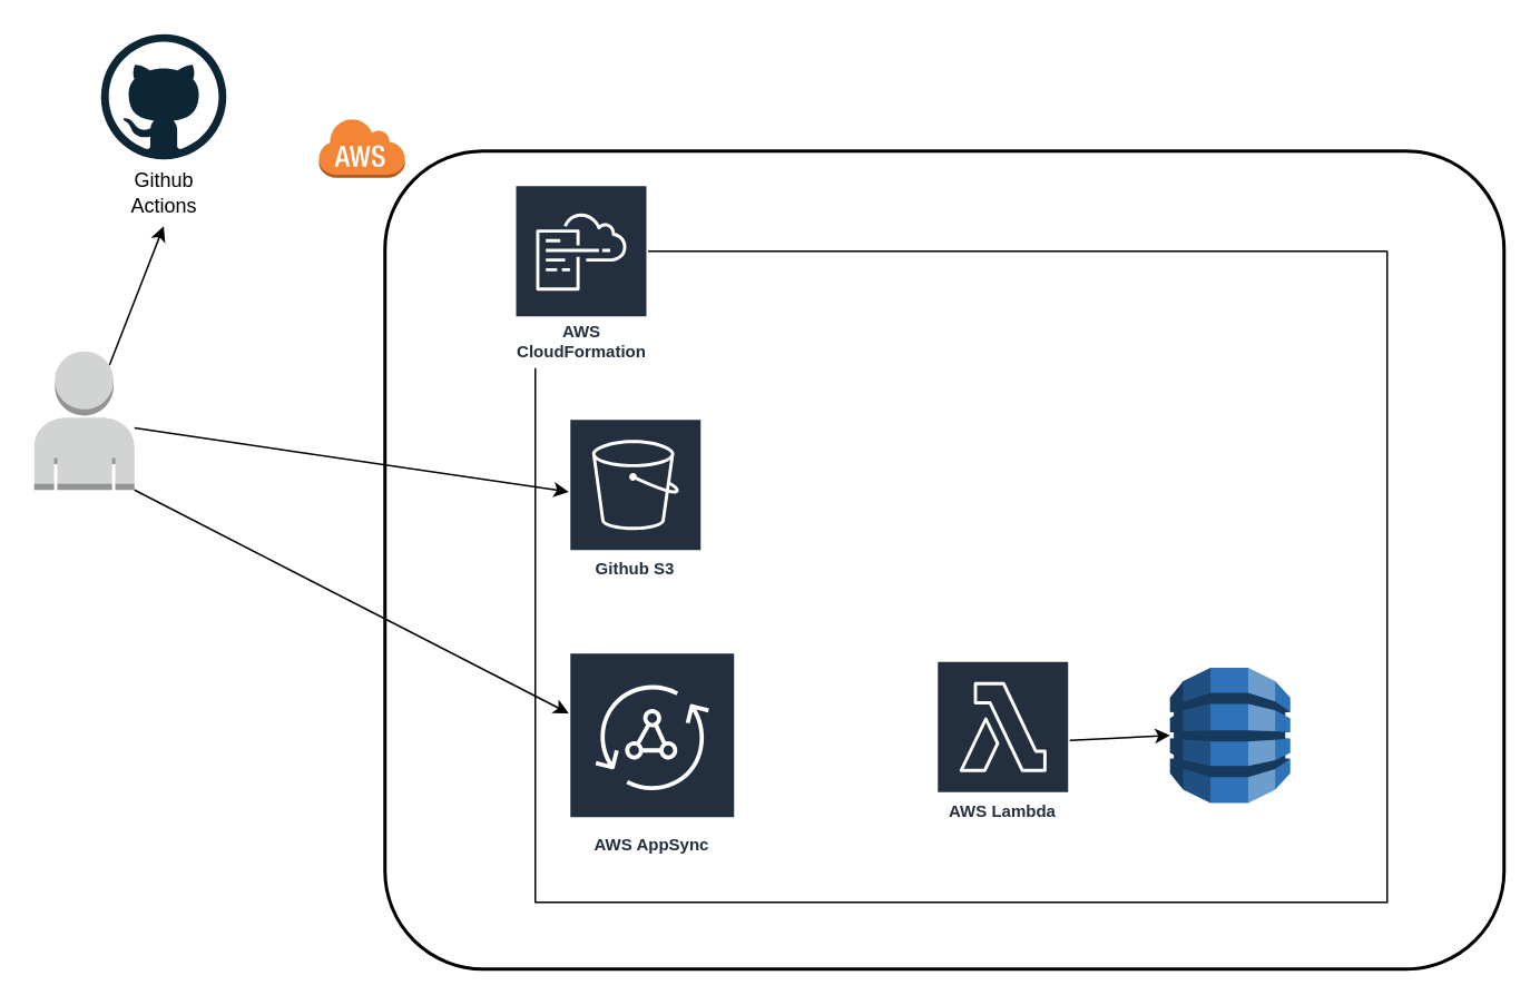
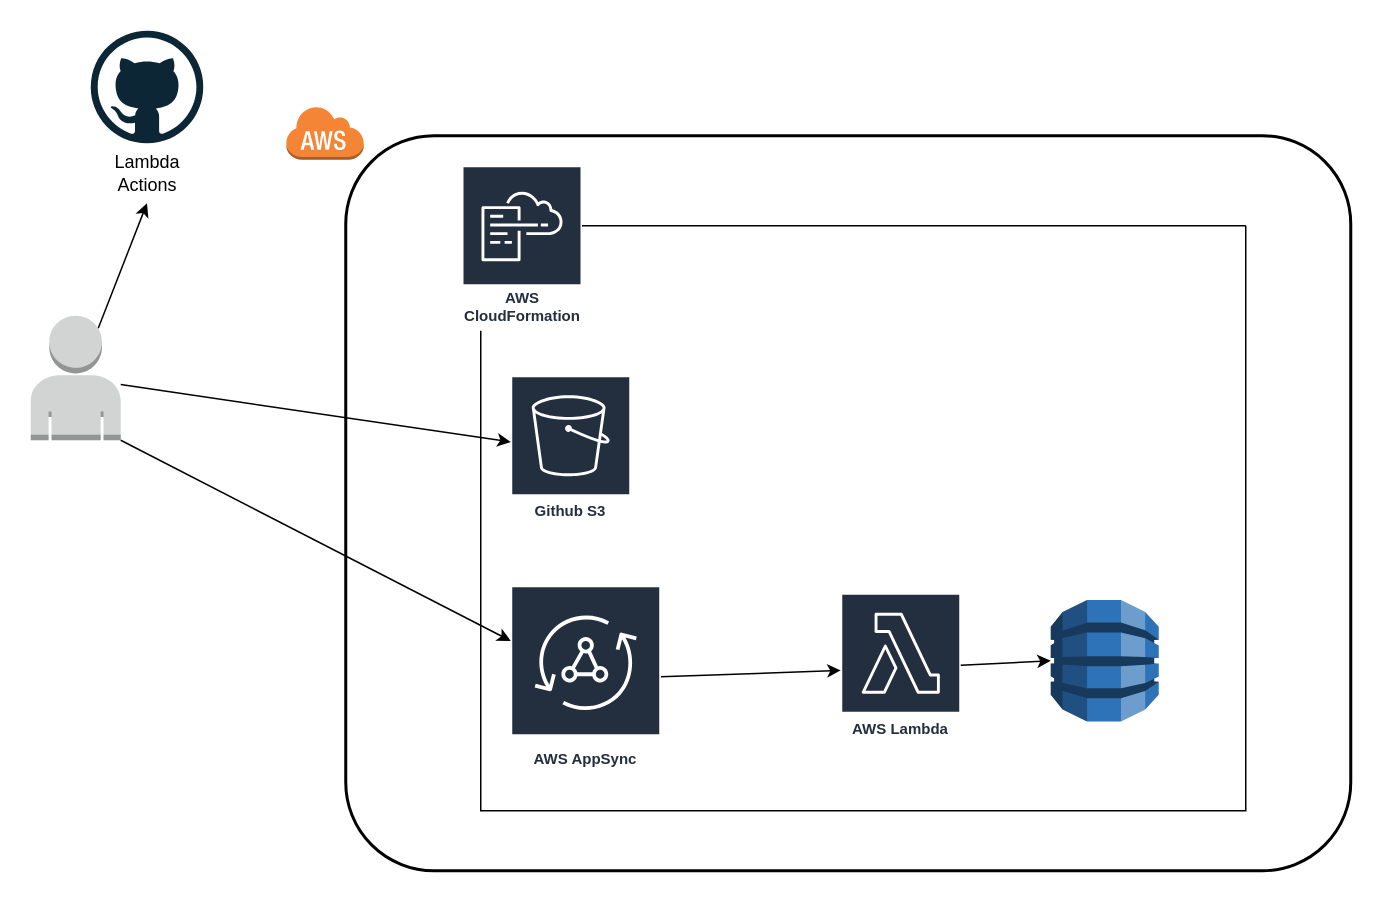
- <mxCell id="6" value="Github Actions" style="text;html=1;strokeColor=none;fillColor=none;align=center;verticalAlign=middle;whiteSpace=wrap;rounded=0;" parent="4" vertex="1"><mxGeometry x="7.5" y="75" width="60" height="40" as="geometry" /></mxCell>
+ <mxCell id="6" value="Lambda Actions" style="text;html=1;strokeColor=none;fillColor=none;align=center;verticalAlign=middle;whiteSpace=wrap;rounded=0;" parent="4" vertex="1"><mxGeometry x="7.5" y="75" width="60" height="40" as="geometry" /></mxCell>
+ <mxCell id="13" value="" style="endArrow=classic;html=1;" parent="7" source="17" target="10" edge="1"><mxGeometry width="50" height="50" relative="1" as="geometry"><mxPoint x="420" y="229.5" as="sourcePoint" /><mxPoint x="480" y="230" as="targetPoint" /></mxGeometry></mxCell>
